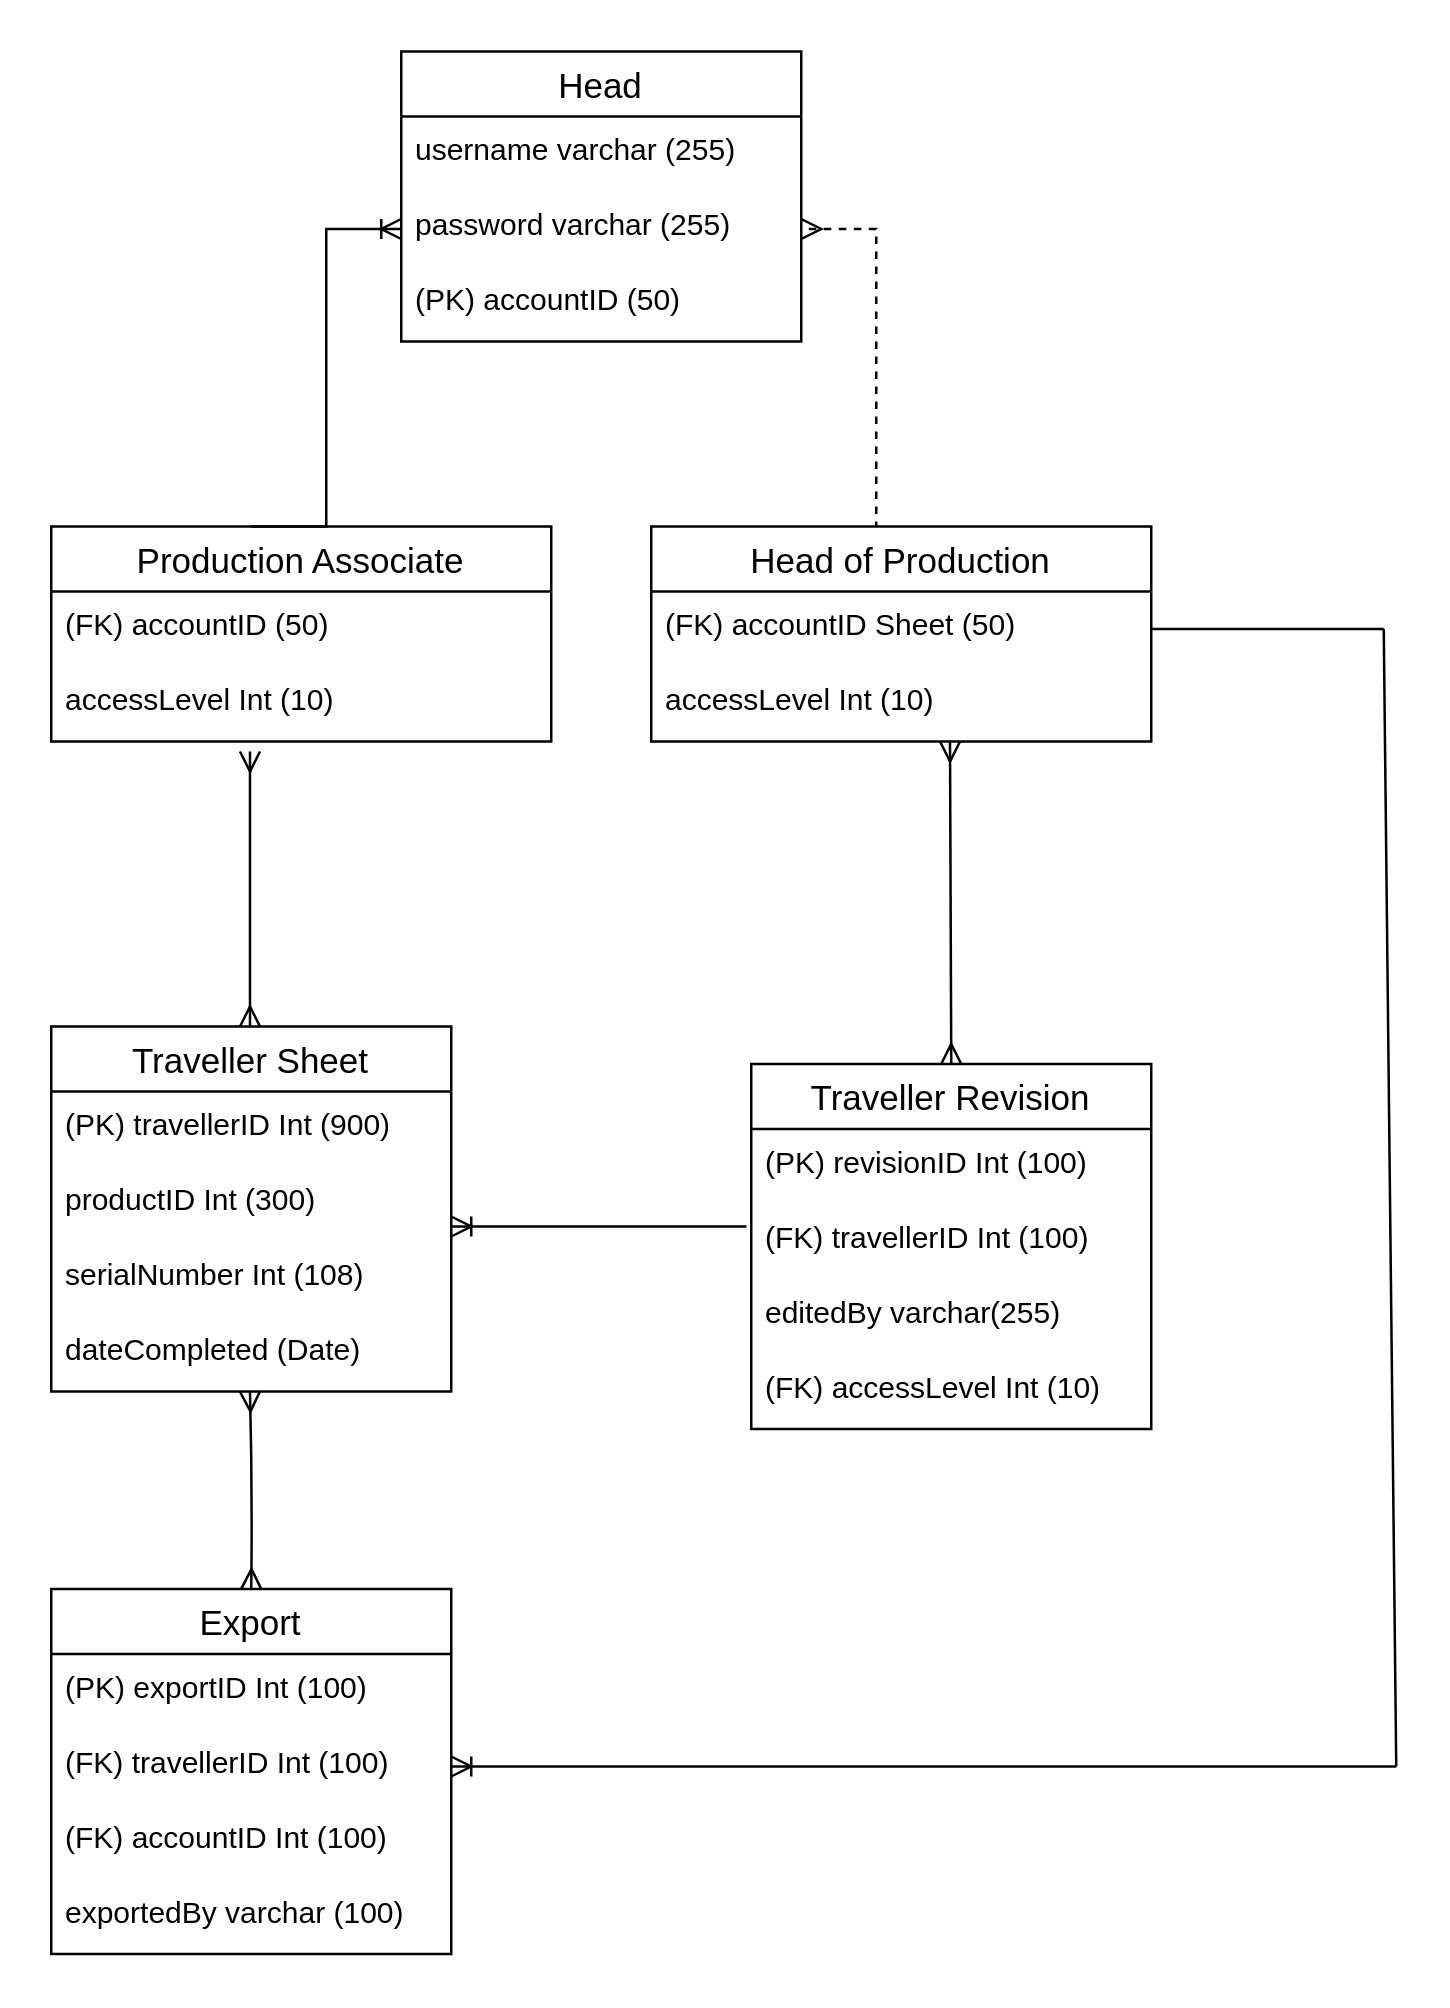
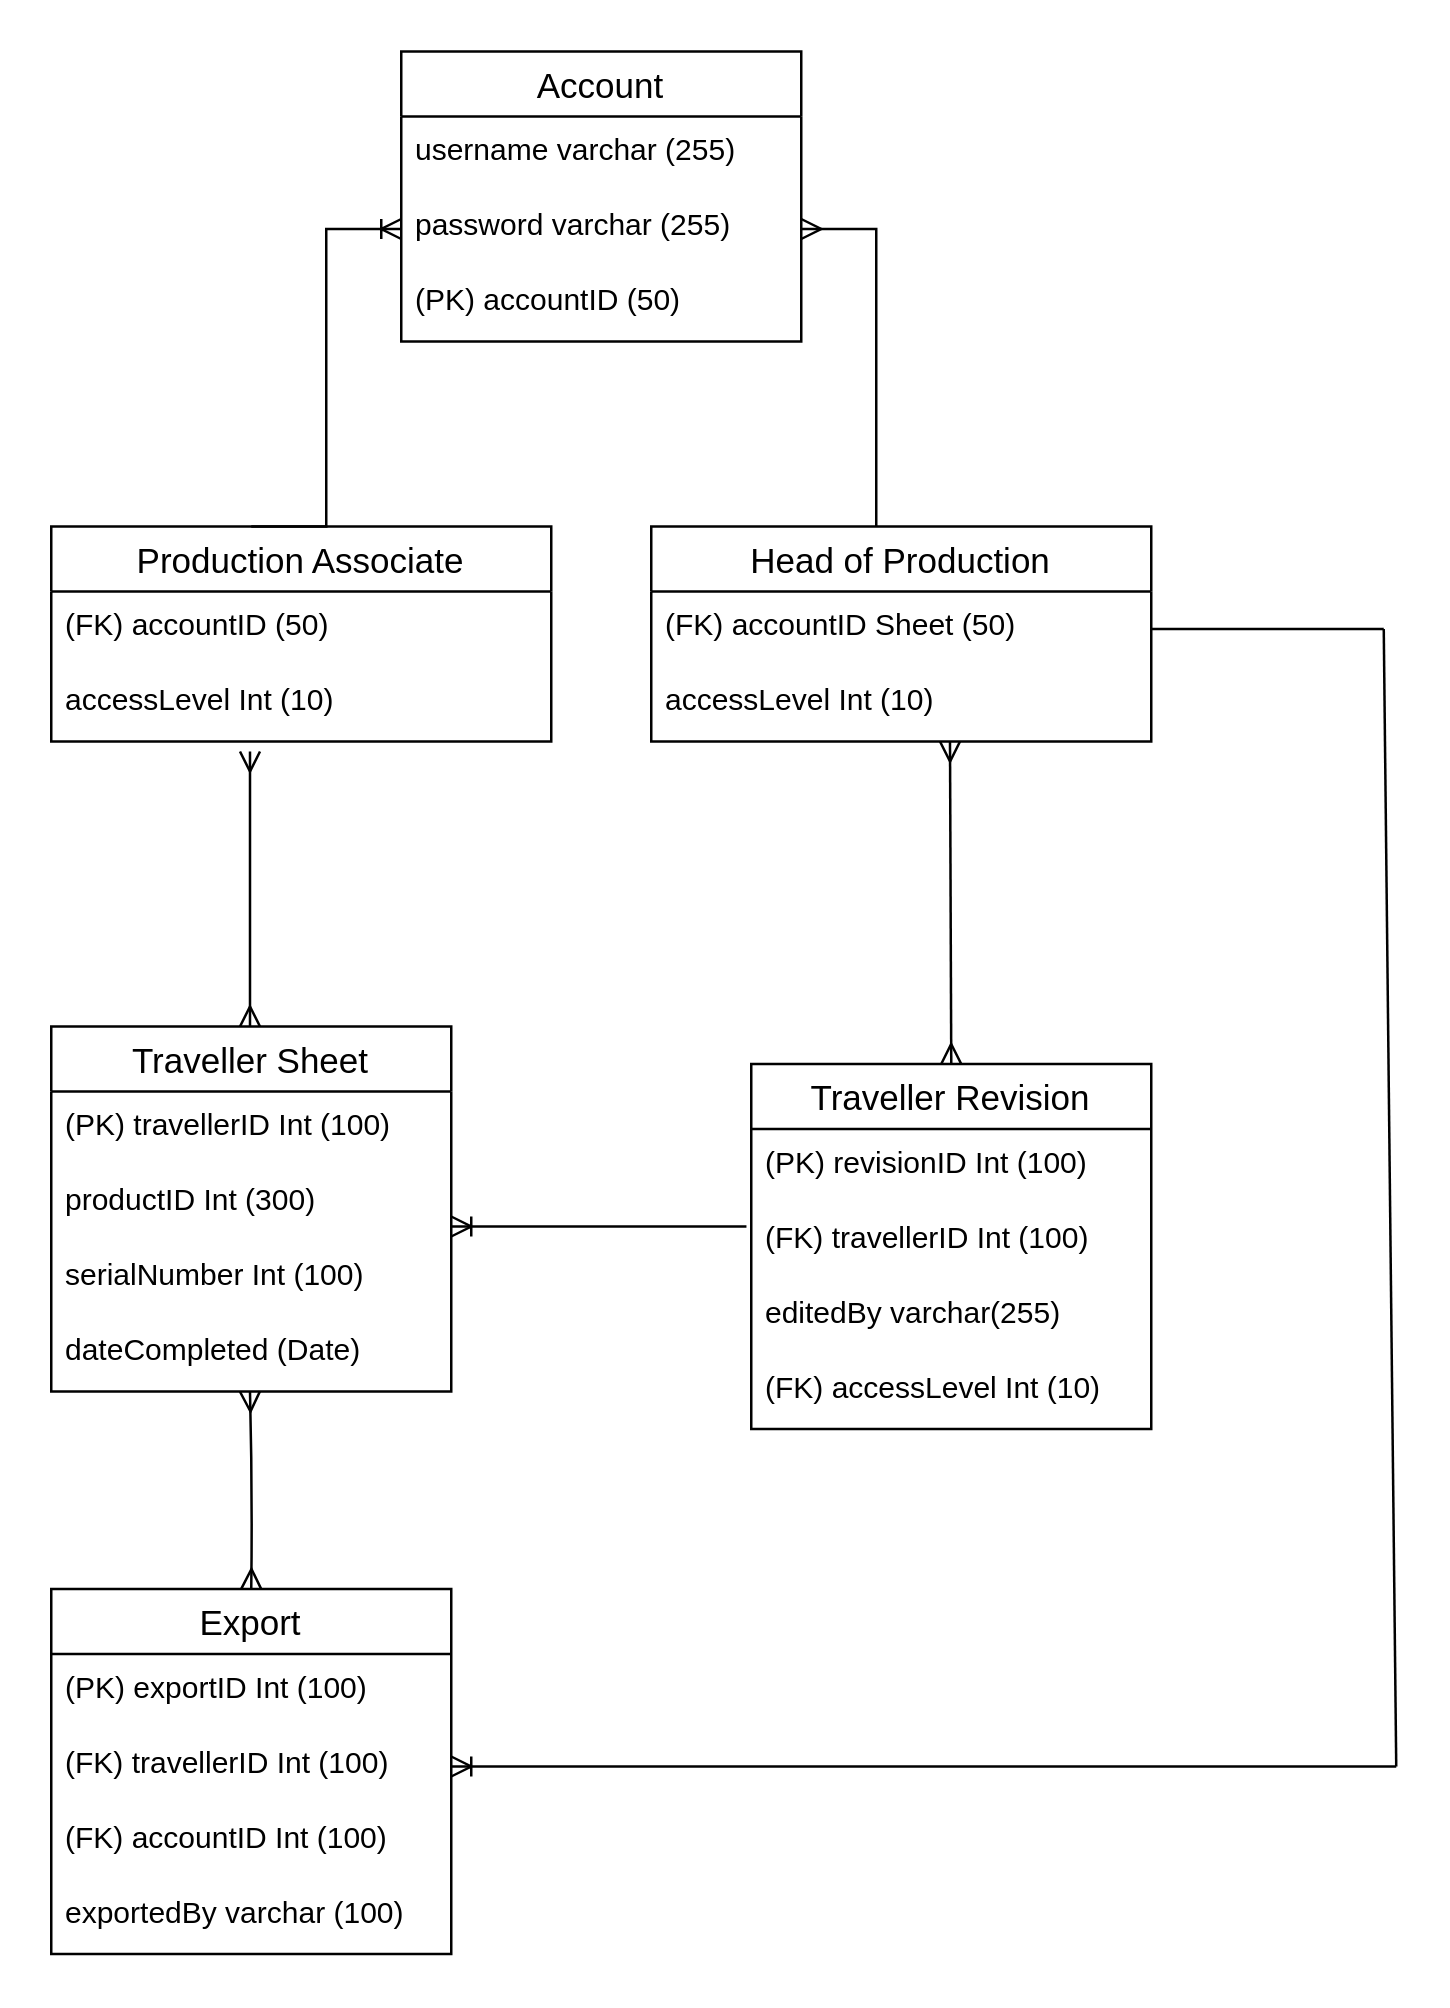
- <mxCell id="2" value="Head" style="swimlane;fontStyle=0;childLayout=stackLayout;horizontal=1;startSize=26;horizontalStack=0;resizeParent=1;resizeParentMax=0;resizeLast=0;collapsible=1;marginBottom=0;align=center;fontSize=14;" vertex="1" parent="1"><mxGeometry x="160" y="20" width="160" height="116" as="geometry" /></mxCell>
+ <mxCell id="2" value="Account" style="swimlane;fontStyle=0;childLayout=stackLayout;horizontal=1;startSize=26;horizontalStack=0;resizeParent=1;resizeParentMax=0;resizeLast=0;collapsible=1;marginBottom=0;align=center;fontSize=14;" vertex="1" parent="1"><mxGeometry x="160" y="20" width="160" height="116" as="geometry" /></mxCell>
- <mxCell id="23" value="" style="edgeStyle=entityRelationEdgeStyle;fontSize=12;html=1;endArrow=ERmany;rounded=0;entryX=1;entryY=0.5;entryDx=0;entryDy=0;exitX=0.6;exitY=0.012;exitDx=0;exitDy=0;exitPerimeter=0;dashed=1;" edge="1" parent="1" source="24" target="4"><mxGeometry width="100" height="100" relative="1" as="geometry"><mxPoint x="390" y="179" as="sourcePoint" /><mxPoint x="360" y="80" as="targetPoint" /></mxGeometry></mxCell>
+ <mxCell id="23" value="" style="edgeStyle=entityRelationEdgeStyle;fontSize=12;html=1;endArrow=ERmany;rounded=0;entryX=1;entryY=0.5;entryDx=0;entryDy=0;exitX=0.6;exitY=0.012;exitDx=0;exitDy=0;exitPerimeter=0;" edge="1" parent="1" source="24" target="4"><mxGeometry width="100" height="100" relative="1" as="geometry"><mxPoint x="390" y="179" as="sourcePoint" /><mxPoint x="360" y="80" as="targetPoint" /></mxGeometry></mxCell>
- <mxCell id="15" value="(PK) travellerID Int (900)" style="text;strokeColor=none;fillColor=none;spacingLeft=4;spacingRight=4;overflow=hidden;rotatable=0;points=[[0,0.5],[1,0.5]];portConstraint=eastwest;fontSize=12;whiteSpace=wrap;html=1;" vertex="1" parent="14"><mxGeometry y="26" width="160" height="30" as="geometry" /></mxCell>
+ <mxCell id="15" value="(PK) travellerID Int (100)" style="text;strokeColor=none;fillColor=none;spacingLeft=4;spacingRight=4;overflow=hidden;rotatable=0;points=[[0,0.5],[1,0.5]];portConstraint=eastwest;fontSize=12;whiteSpace=wrap;html=1;" vertex="1" parent="14"><mxGeometry y="26" width="160" height="30" as="geometry" /></mxCell>
- <mxCell id="17" value="serialNumber Int (108)" style="text;strokeColor=none;fillColor=none;spacingLeft=4;spacingRight=4;overflow=hidden;rotatable=0;points=[[0,0.5],[1,0.5]];portConstraint=eastwest;fontSize=12;whiteSpace=wrap;html=1;" vertex="1" parent="14"><mxGeometry y="86" width="160" height="30" as="geometry" /></mxCell>
+ <mxCell id="17" value="serialNumber Int (100)" style="text;strokeColor=none;fillColor=none;spacingLeft=4;spacingRight=4;overflow=hidden;rotatable=0;points=[[0,0.5],[1,0.5]];portConstraint=eastwest;fontSize=12;whiteSpace=wrap;html=1;" vertex="1" parent="14"><mxGeometry y="86" width="160" height="30" as="geometry" /></mxCell>
